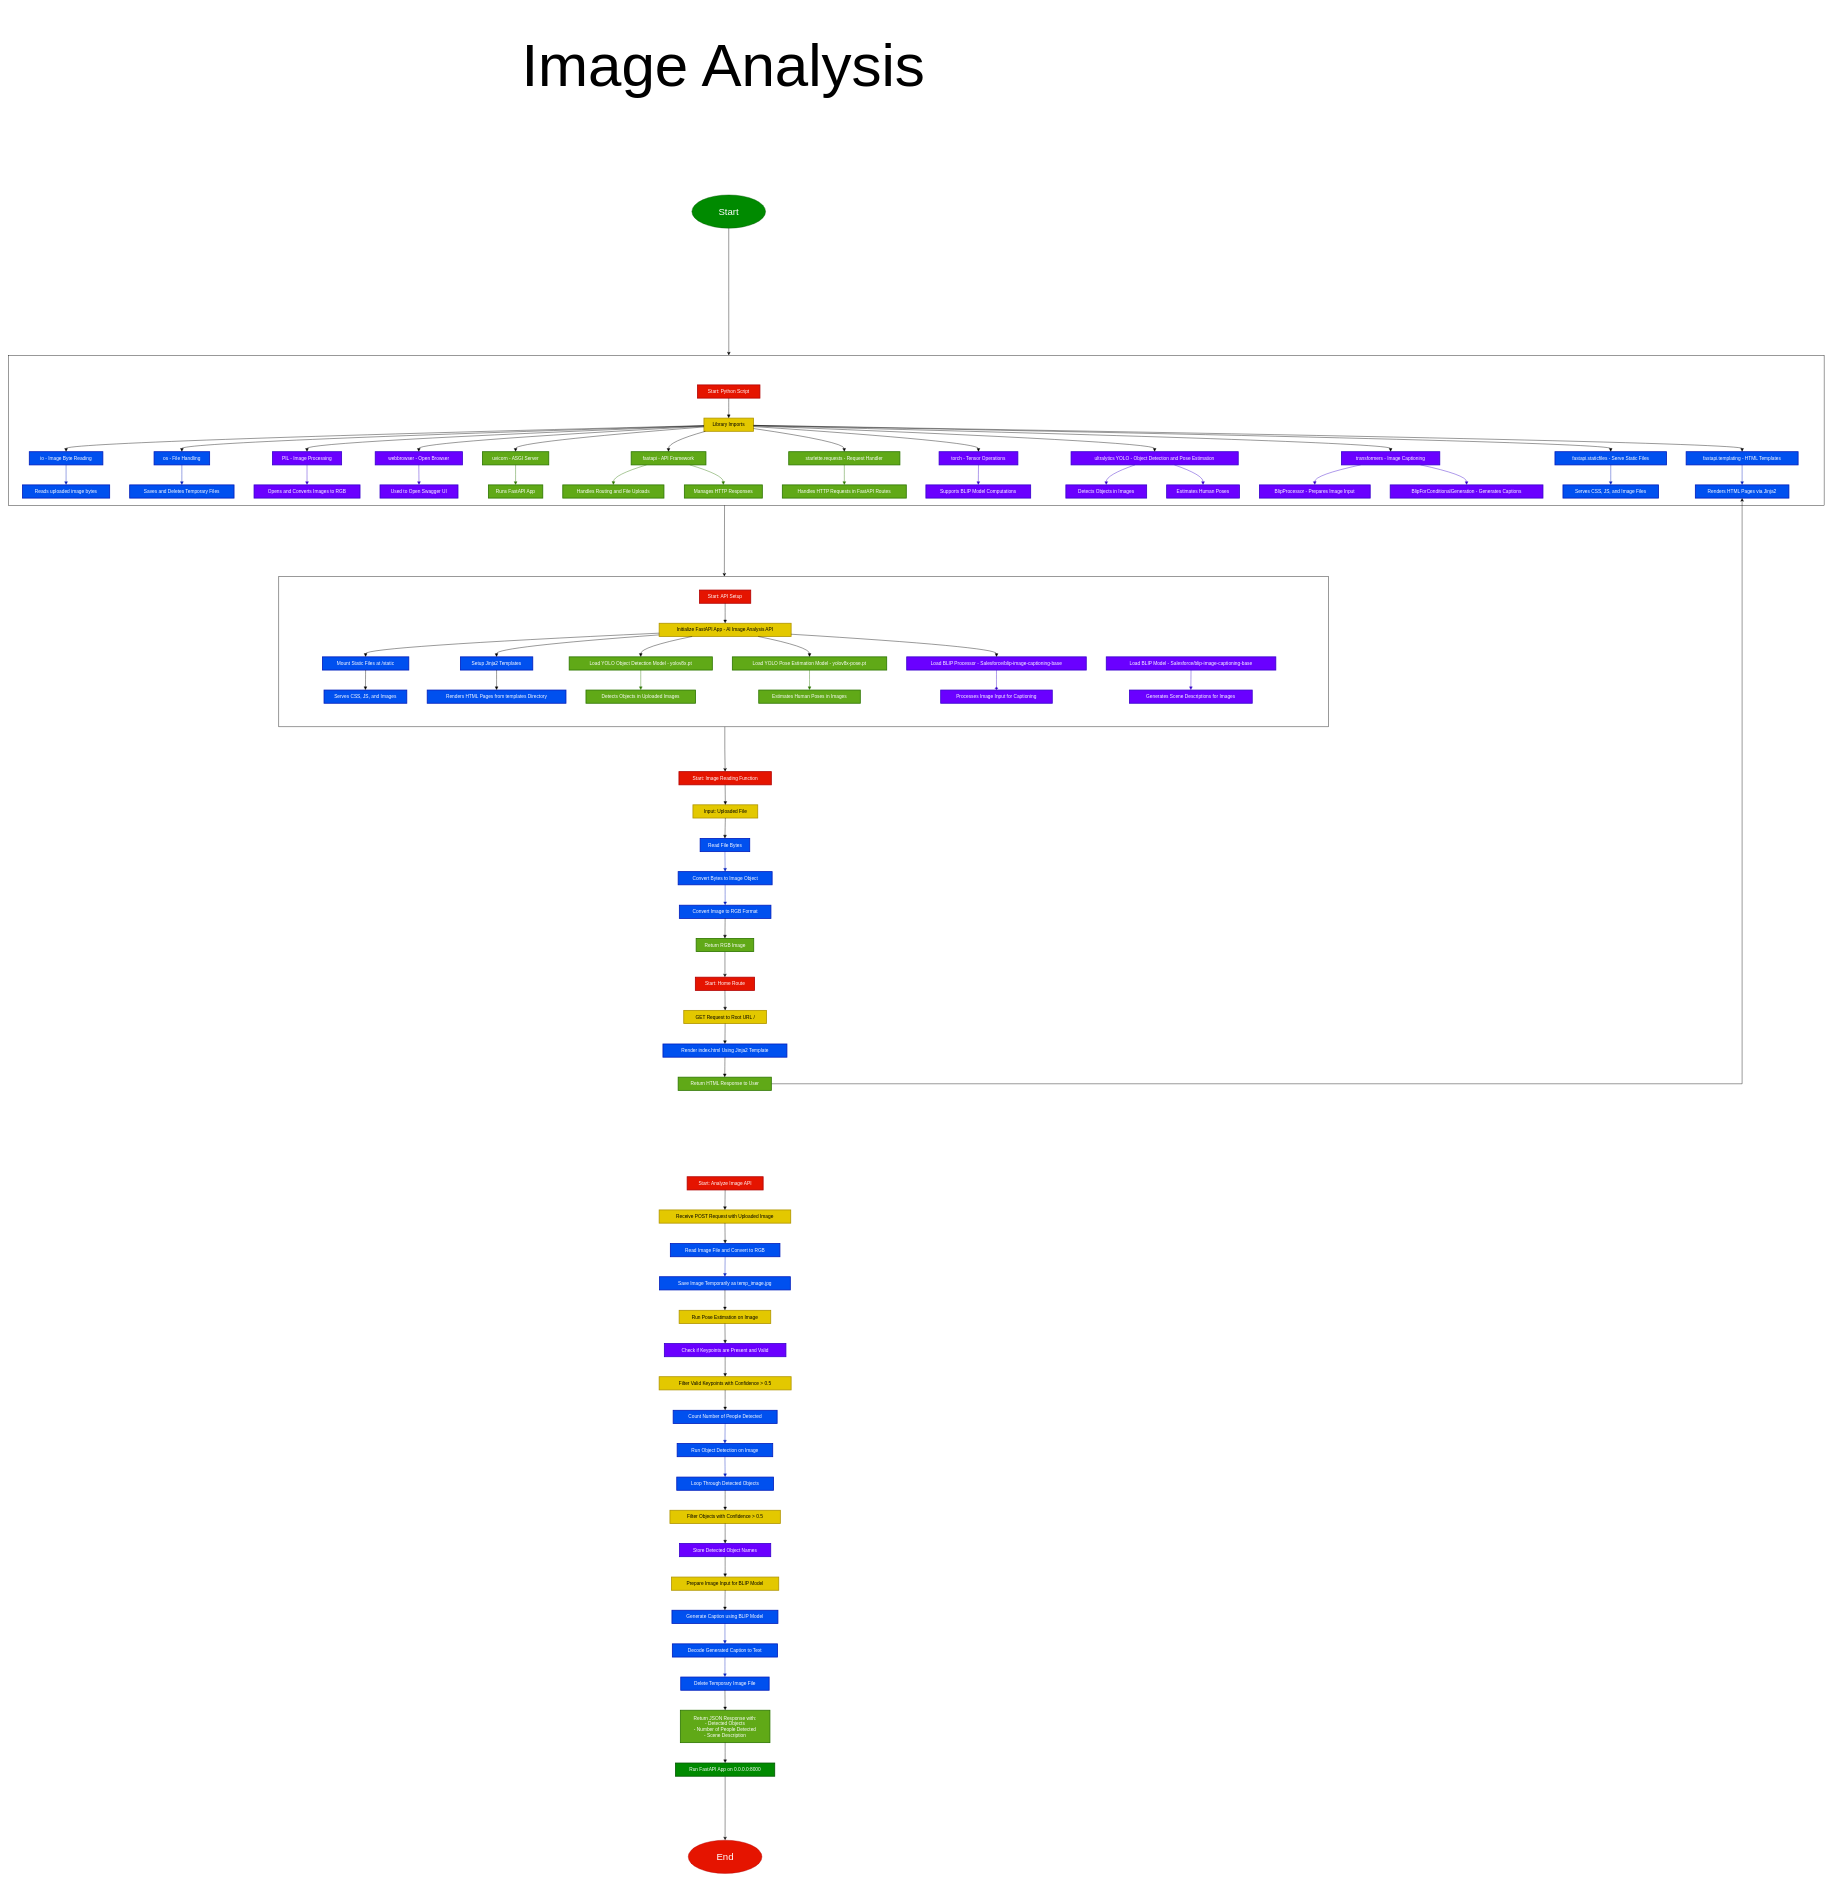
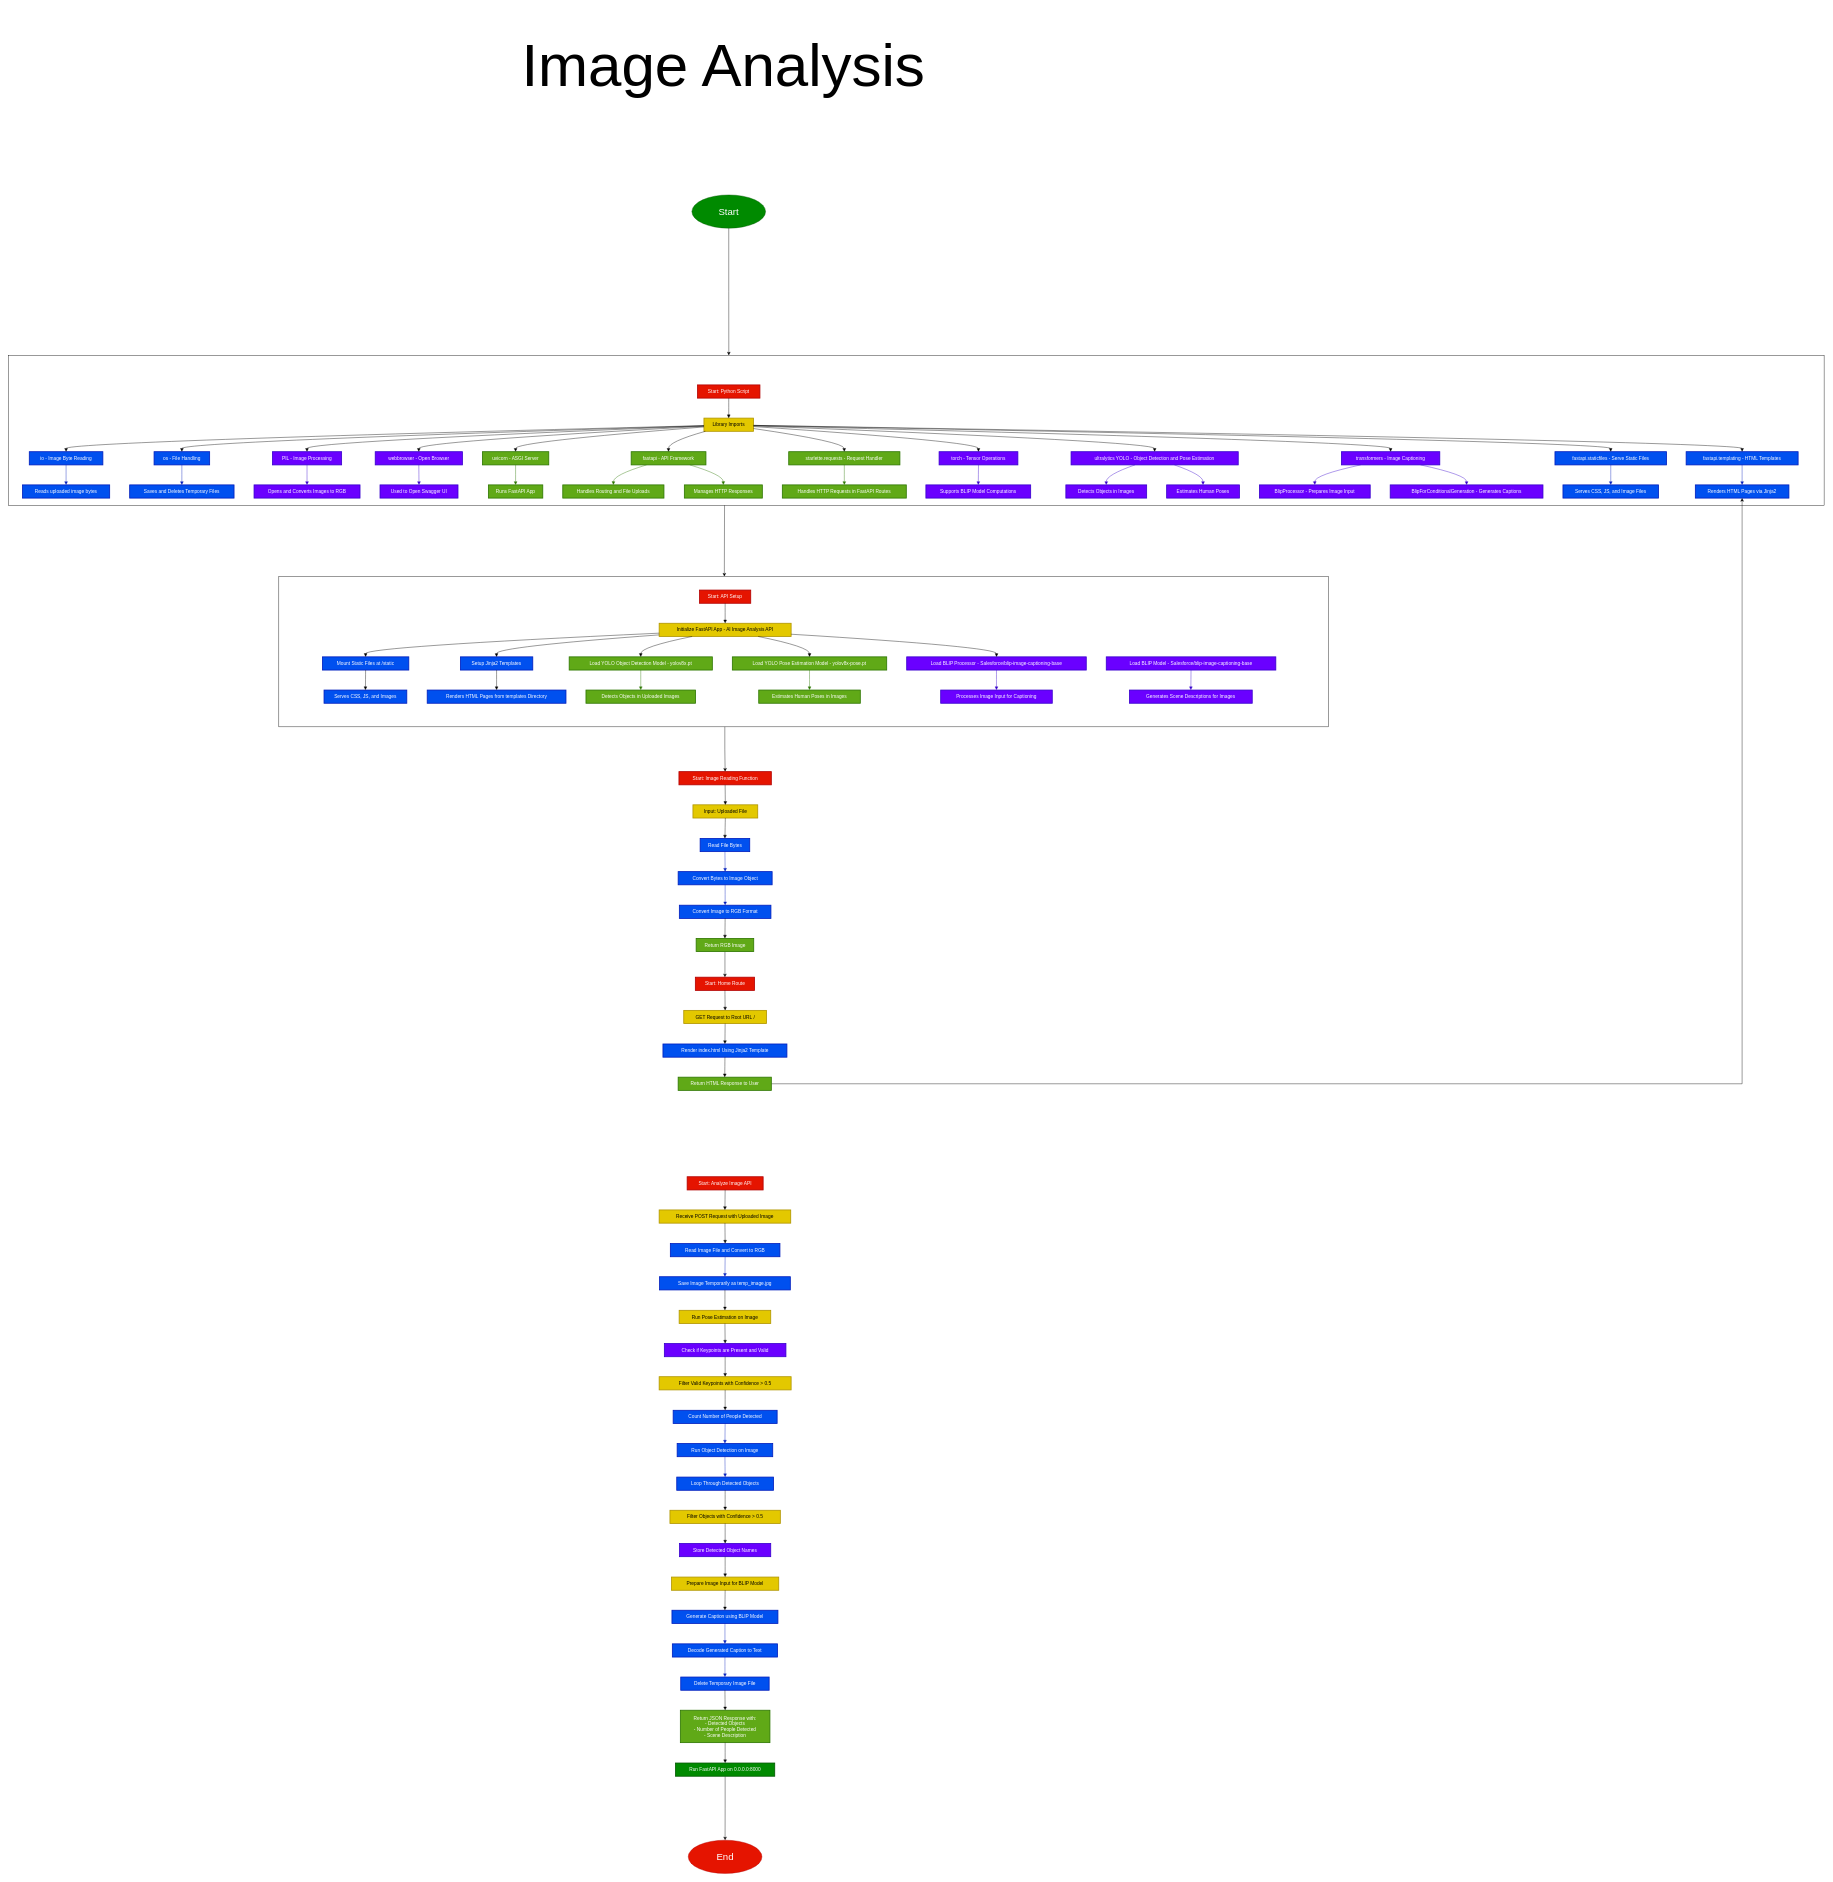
- <mxCell id="87" value="" style="curved=1;startArrow=none;endArrow=diamond;exitX=0.5;exitY=1.01;entryX=0.5;entryY=0.01;rounded=0;fillColor=#6a00ff;strokeColor=#3700CC;" edge="1" parent="1" source="73" target="74"><mxGeometry relative="1" as="geometry"><Array as="points" /></mxGeometry></mxCell>
+ <mxCell id="87" value="" style="curved=1;startArrow=none;endArrow=block;exitX=0.5;exitY=1.01;entryX=0.5;entryY=0.01;rounded=0;fillColor=#6a00ff;strokeColor=#3700CC;" edge="1" parent="1" source="73" target="74"><mxGeometry relative="1" as="geometry"><Array as="points" /></mxGeometry></mxCell>
